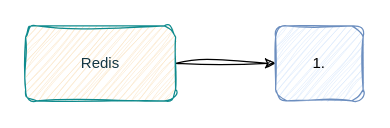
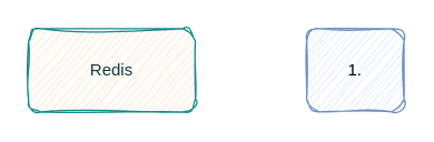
- <mxCell id="2" value="" style="edgeStyle=orthogonalEdgeStyle;rounded=1;sketch=1;hachureGap=4;jiggle=2;curveFitting=1;orthogonalLoop=1;jettySize=auto;html=1;" edge="1" parent="1" source="3" target="4"><mxGeometry relative="1" as="geometry" /></mxCell>
